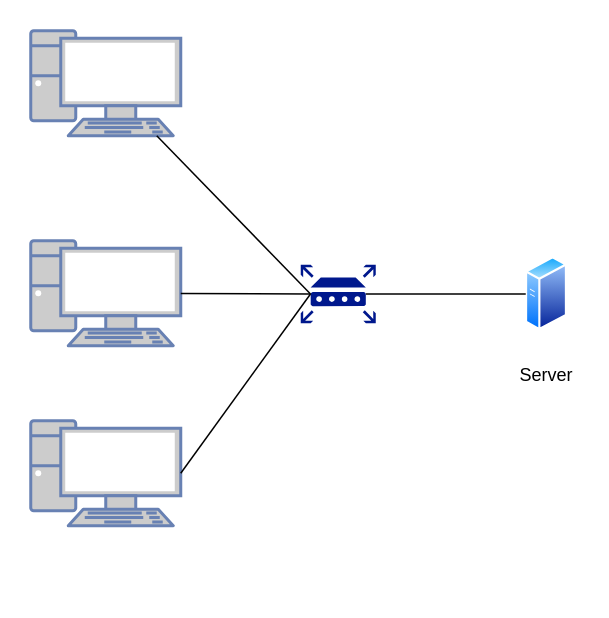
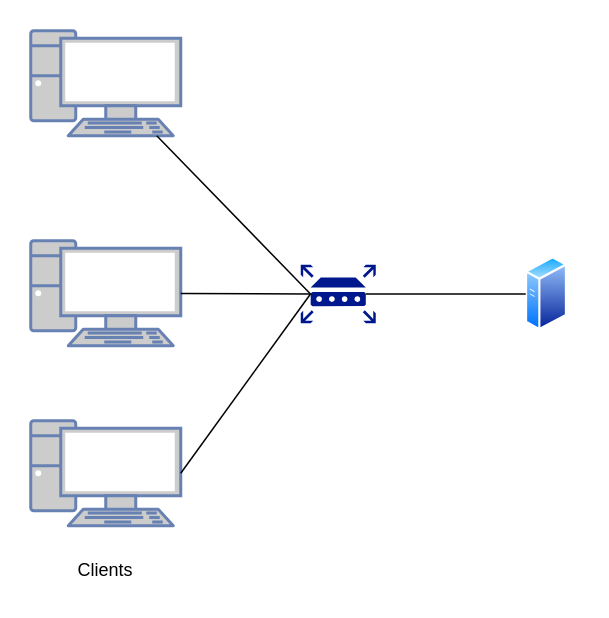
- <mxCell id="12" value="Server" style="text;html=1;strokeColor=none;fillColor=none;align=center;verticalAlign=middle;whiteSpace=wrap;rounded=0;" vertex="1" parent="1"><mxGeometry x="344" y="240" width="40" height="20" as="geometry" /></mxCell>
+ <mxCell id="11" value="Clients" style="text;html=1;strokeColor=none;fillColor=none;align=center;verticalAlign=middle;whiteSpace=wrap;rounded=0;" vertex="1" parent="1"><mxGeometry x="50" y="370" width="40" height="20" as="geometry" /></mxCell>
